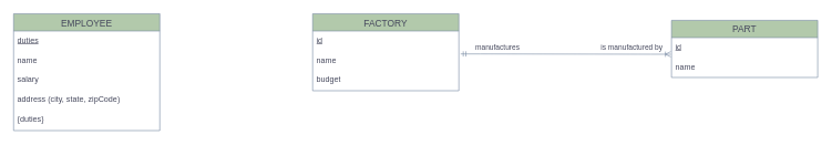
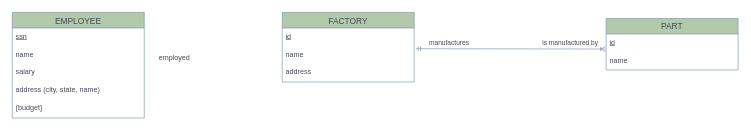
- <mxCell id="3" value="&lt;u&gt;duties&lt;/u&gt;" style="text;strokeColor=none;fillColor=none;spacingLeft=4;spacingRight=4;overflow=hidden;rotatable=0;points=[[0,0.5],[1,0.5]];portConstraint=eastwest;fontSize=12;whiteSpace=wrap;html=1;labelBackgroundColor=none;fontColor=#46495D;" vertex="1" parent="2"><mxGeometry y="26" width="220" height="30" as="geometry" /></mxCell>
+ <mxCell id="3" value="&lt;u&gt;ssn&lt;/u&gt;" style="text;strokeColor=none;fillColor=none;spacingLeft=4;spacingRight=4;overflow=hidden;rotatable=0;points=[[0,0.5],[1,0.5]];portConstraint=eastwest;fontSize=12;whiteSpace=wrap;html=1;labelBackgroundColor=none;fontColor=#46495D;" vertex="1" parent="2"><mxGeometry y="26" width="220" height="30" as="geometry" /></mxCell>
+ <mxCell id="18" value="employed" style="text;html=1;align=center;verticalAlign=middle;resizable=0;points=[];autosize=1;strokeColor=none;fillColor=none;labelBackgroundColor=none;fontColor=#46495D;" vertex="1" parent="1"><mxGeometry x="250" y="80" width="80" height="30" as="geometry" /></mxCell>
- <mxCell id="11" value="budget" style="text;strokeColor=none;fillColor=none;spacingLeft=4;spacingRight=4;overflow=hidden;rotatable=0;points=[[0,0.5],[1,0.5]];portConstraint=eastwest;fontSize=12;whiteSpace=wrap;html=1;labelBackgroundColor=none;fontColor=#46495D;" vertex="1" parent="8"><mxGeometry y="86" width="220" height="30" as="geometry" /></mxCell>
+ <mxCell id="11" value="address" style="text;strokeColor=none;fillColor=none;spacingLeft=4;spacingRight=4;overflow=hidden;rotatable=0;points=[[0,0.5],[1,0.5]];portConstraint=eastwest;fontSize=12;whiteSpace=wrap;html=1;labelBackgroundColor=none;fontColor=#46495D;" vertex="1" parent="8"><mxGeometry y="86" width="220" height="30" as="geometry" /></mxCell>
- <mxCell id="6" value="address (city, state, zipCode)" style="text;strokeColor=none;fillColor=none;spacingLeft=4;spacingRight=4;overflow=hidden;rotatable=0;points=[[0,0.5],[1,0.5]];portConstraint=eastwest;fontSize=12;whiteSpace=wrap;html=1;labelBackgroundColor=none;fontColor=#46495D;" vertex="1" parent="2"><mxGeometry y="116" width="220" height="30" as="geometry" /></mxCell>
+ <mxCell id="6" value="address (city, state, name)" style="text;strokeColor=none;fillColor=none;spacingLeft=4;spacingRight=4;overflow=hidden;rotatable=0;points=[[0,0.5],[1,0.5]];portConstraint=eastwest;fontSize=12;whiteSpace=wrap;html=1;labelBackgroundColor=none;fontColor=#46495D;" vertex="1" parent="2"><mxGeometry y="116" width="220" height="30" as="geometry" /></mxCell>
- <mxCell id="7" value="{duties}" style="text;strokeColor=none;fillColor=none;spacingLeft=4;spacingRight=4;overflow=hidden;rotatable=0;points=[[0,0.5],[1,0.5]];portConstraint=eastwest;fontSize=12;whiteSpace=wrap;html=1;labelBackgroundColor=none;fontColor=#46495D;" vertex="1" parent="2"><mxGeometry y="146" width="220" height="30" as="geometry" /></mxCell>
+ <mxCell id="7" value="{budget}" style="text;strokeColor=none;fillColor=none;spacingLeft=4;spacingRight=4;overflow=hidden;rotatable=0;points=[[0,0.5],[1,0.5]];portConstraint=eastwest;fontSize=12;whiteSpace=wrap;html=1;labelBackgroundColor=none;fontColor=#46495D;" vertex="1" parent="2"><mxGeometry y="146" width="220" height="30" as="geometry" /></mxCell>
